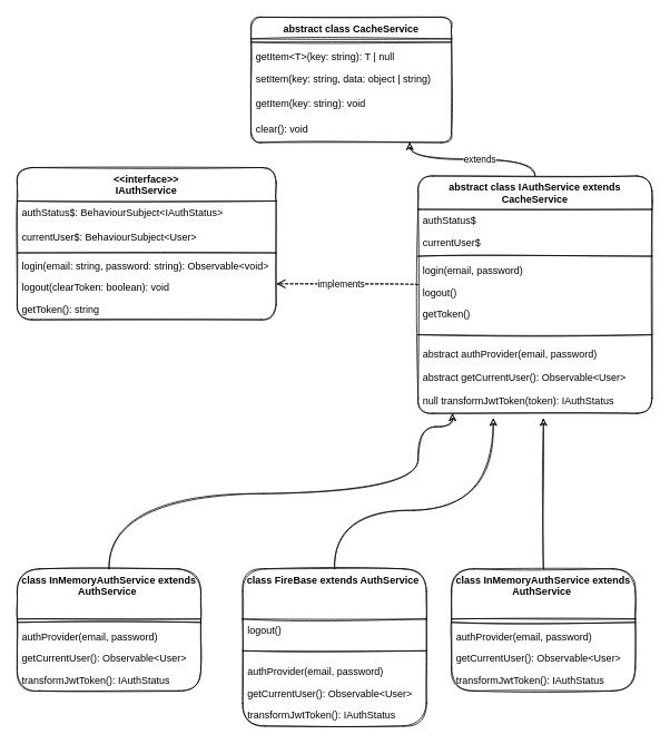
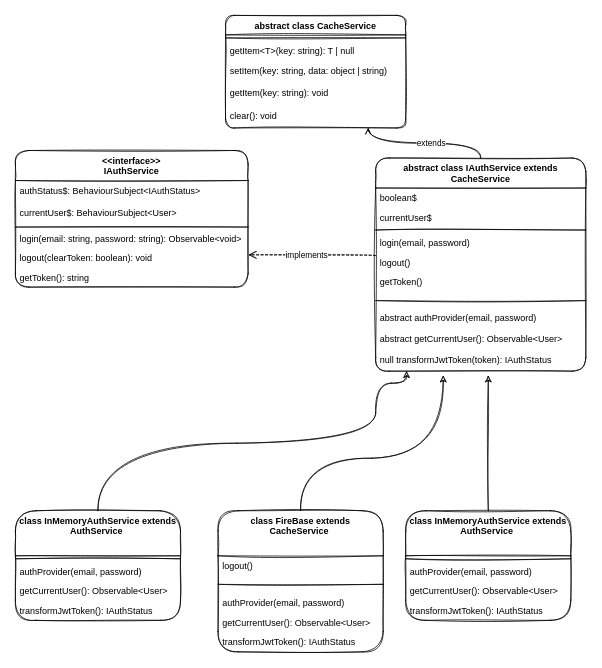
- <mxCell id="15" style="edgeStyle=orthogonalEdgeStyle;orthogonalLoop=1;jettySize=auto;html=1;entryX=0.792;entryY=1;entryDx=0;entryDy=0;entryPerimeter=0;sketch=1;curved=1;" edge="1" parent="1" source="17" target="7"><mxGeometry relative="1" as="geometry" /></mxCell>
+ <mxCell id="15" style="edgeStyle=orthogonalEdgeStyle;orthogonalLoop=1;jettySize=auto;html=1;entryX=0.792;entryY=1;entryDx=0;entryDy=0;entryPerimeter=0;sketch=1;curved=1;endArrow=open;" edge="1" parent="1" source="17" target="7"><mxGeometry relative="1" as="geometry" /></mxCell>
- <mxCell id="18" value="authStatus$" style="text;strokeColor=none;fillColor=none;align=left;verticalAlign=top;spacingLeft=4;spacingRight=4;overflow=hidden;rotatable=0;points=[[0,0.5],[1,0.5]];portConstraint=eastwest;sketch=1;rounded=1;" vertex="1" parent="17"><mxGeometry y="40" width="280" height="26" as="geometry" /></mxCell>
+ <mxCell id="18" value="boolean$" style="text;strokeColor=none;fillColor=none;align=left;verticalAlign=top;spacingLeft=4;spacingRight=4;overflow=hidden;rotatable=0;points=[[0,0.5],[1,0.5]];portConstraint=eastwest;sketch=1;rounded=1;" vertex="1" parent="17"><mxGeometry y="40" width="280" height="26" as="geometry" /></mxCell>
- <mxCell id="31" value="class FireBase extends AuthService " style="swimlane;fontStyle=1;align=center;verticalAlign=top;childLayout=stackLayout;horizontal=1;startSize=60;horizontalStack=0;resizeParent=1;resizeParentMax=0;resizeLast=0;collapsible=1;marginBottom=0;whiteSpace=wrap;sketch=1;rounded=1;" vertex="1" parent="1"><mxGeometry x="290" y="680" width="220" height="188" as="geometry" /></mxCell>
+ <mxCell id="31" value="class FireBase extends CacheService " style="swimlane;fontStyle=1;align=center;verticalAlign=top;childLayout=stackLayout;horizontal=1;startSize=60;horizontalStack=0;resizeParent=1;resizeParentMax=0;resizeLast=0;collapsible=1;marginBottom=0;whiteSpace=wrap;sketch=1;rounded=1;" vertex="1" parent="1"><mxGeometry x="290" y="680" width="220" height="188" as="geometry" /></mxCell>
